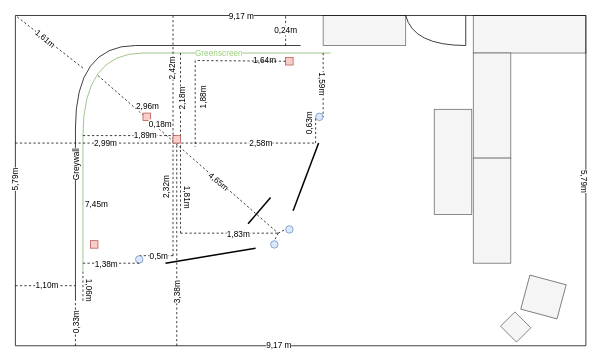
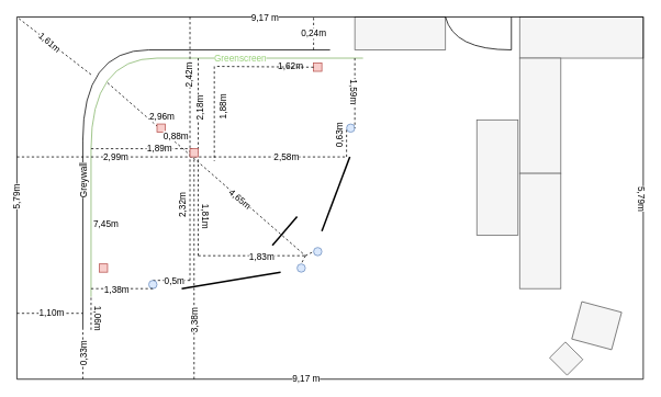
- <mxCell id="80" value="1,64m" style="edgeLabel;html=1;align=center;verticalAlign=middle;resizable=0;points=[];fontSize=11;fontColor=#000000;" vertex="1" connectable="0" parent="1"><mxGeometry x="190.001" y="140" as="geometry"><mxPoint x="161" y="-61" as="offset" /></mxGeometry></mxCell>
+ <mxCell id="80" value="1,62m" style="edgeLabel;html=1;align=center;verticalAlign=middle;resizable=0;points=[];fontSize=11;fontColor=#000000;" vertex="1" connectable="0" parent="1"><mxGeometry x="190.001" y="140" as="geometry"><mxPoint x="161" y="-61" as="offset" /></mxGeometry></mxCell>
- <mxCell id="76" value="0,18m" style="edgeLabel;html=1;align=center;verticalAlign=middle;resizable=0;points=[];fontSize=11;fontColor=#000000;" vertex="1" connectable="0" parent="1"><mxGeometry x="210.001" y="155" as="geometry"><mxPoint x="2" y="9" as="offset" /></mxGeometry></mxCell>
+ <mxCell id="76" value="0,88m" style="edgeLabel;html=1;align=center;verticalAlign=middle;resizable=0;points=[];fontSize=11;fontColor=#000000;" vertex="1" connectable="0" parent="1"><mxGeometry x="210.001" y="155" as="geometry"><mxPoint x="2" y="9" as="offset" /></mxGeometry></mxCell>
